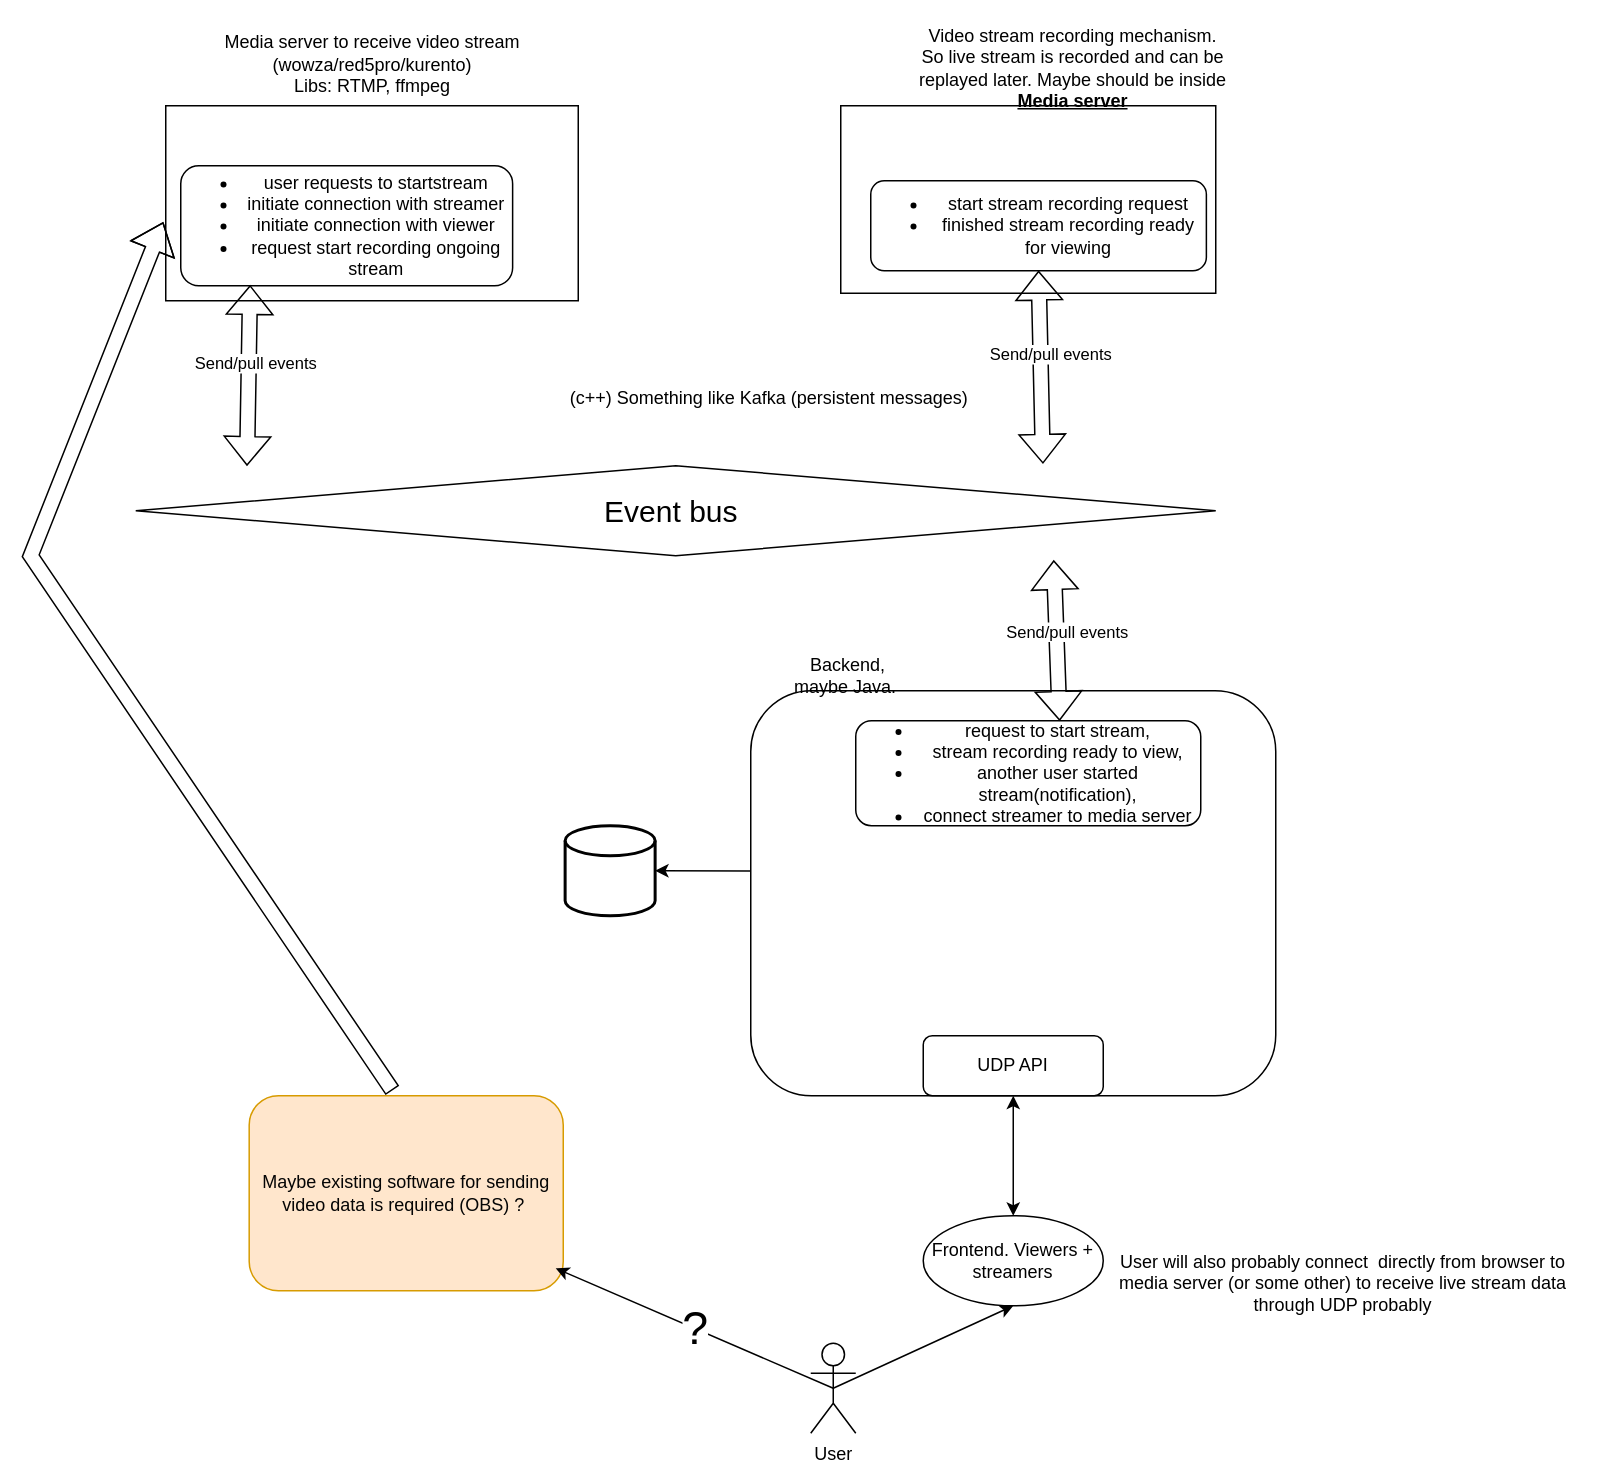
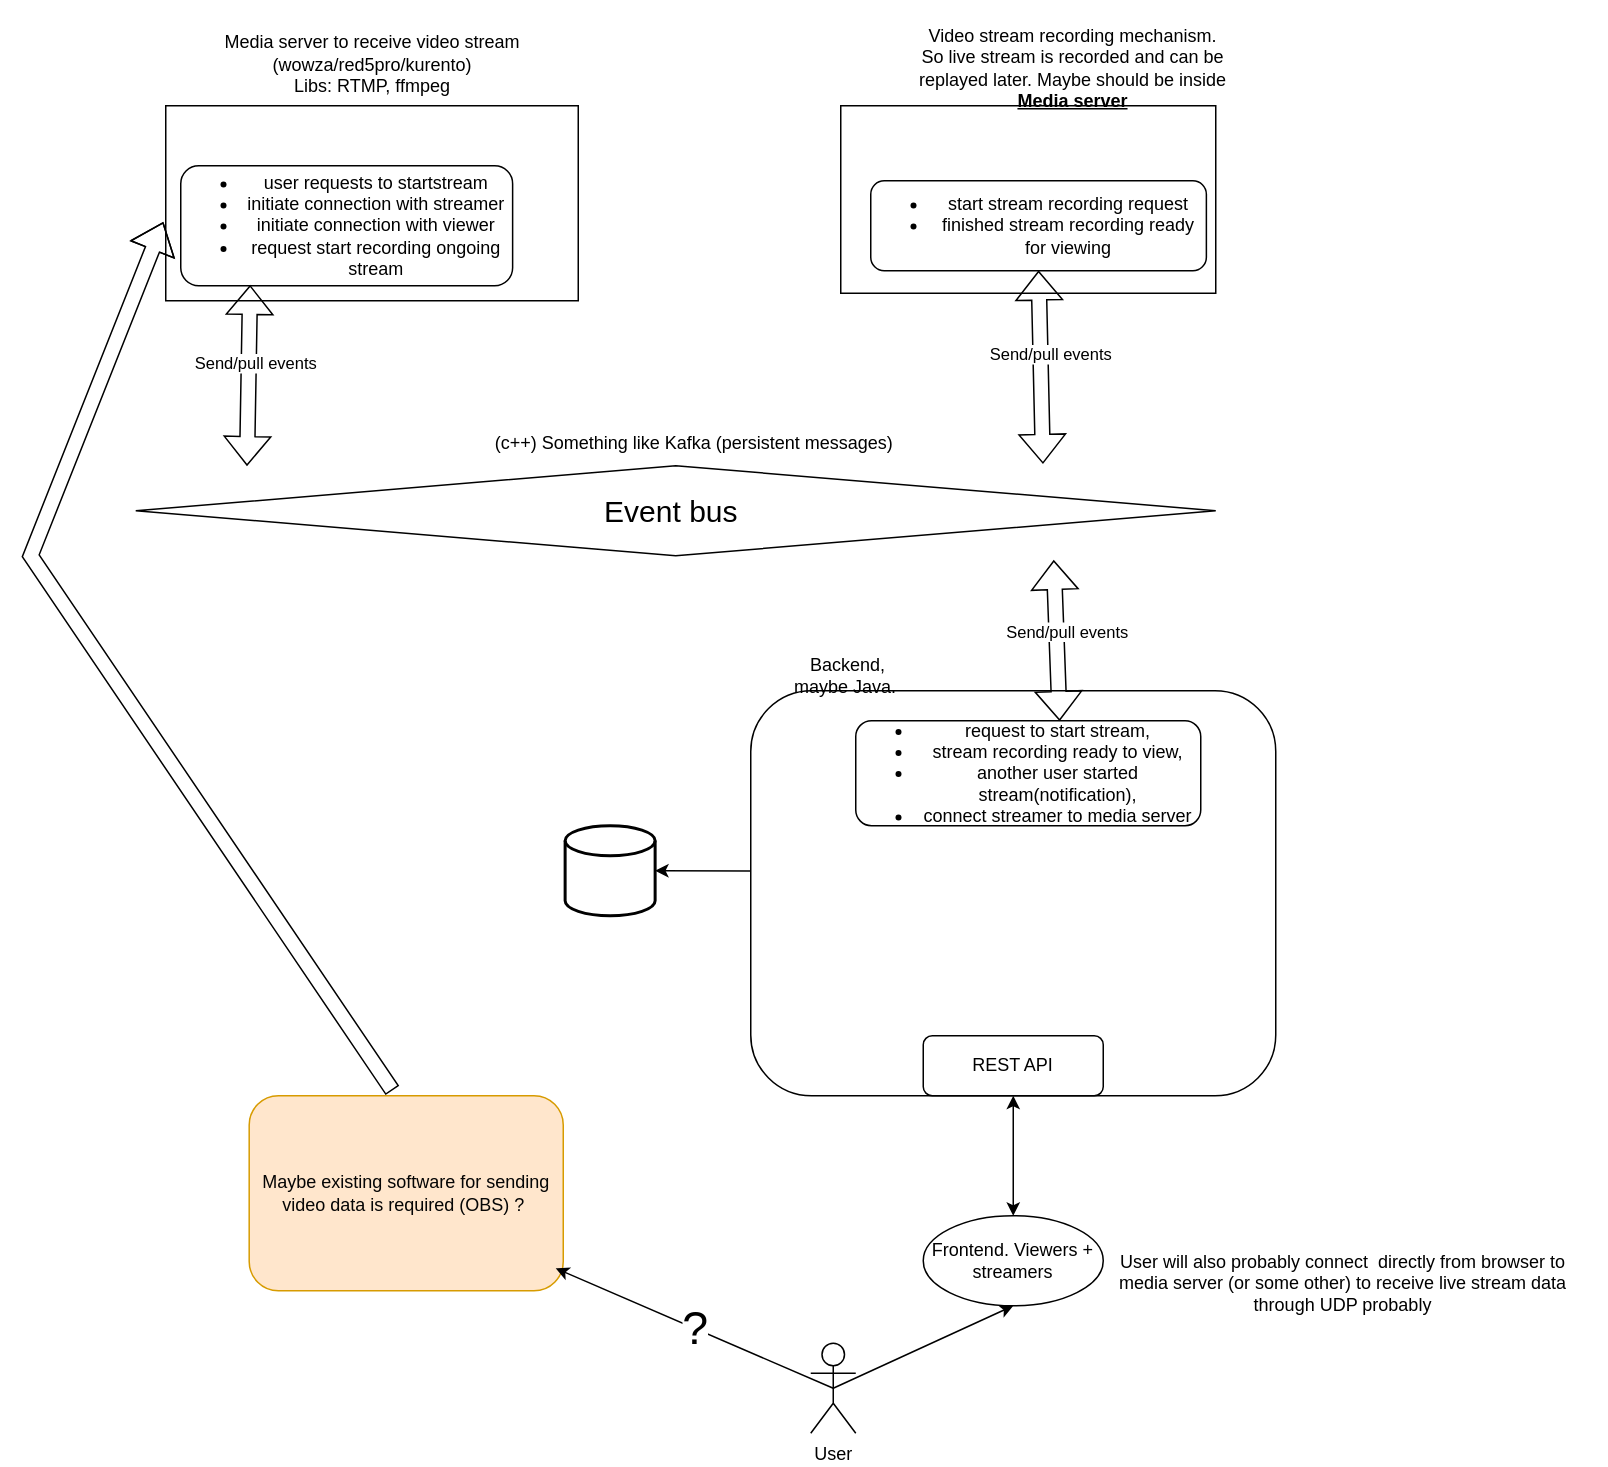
- <mxCell id="25" value="(c++) Something like Kafka (persistent messages)" style="text;html=1;strokeColor=none;fillColor=none;align=center;verticalAlign=middle;whiteSpace=wrap;rounded=0;" parent="1" vertex="1"><mxGeometry x="350" y="250" width="325" height="30" as="geometry" /></mxCell>
+ <mxCell id="25" value="(c++) Something like Kafka (persistent messages)" style="text;html=1;strokeColor=none;fillColor=none;align=center;verticalAlign=middle;whiteSpace=wrap;rounded=0;" parent="1" vertex="1"><mxGeometry x="300" y="280" width="325" height="30" as="geometry" /></mxCell>
- <mxCell id="12" value="UDP API" style="rounded=1;whiteSpace=wrap;html=1;" parent="6" vertex="1"><mxGeometry x="115" y="280" width="120" height="40" as="geometry" /></mxCell>
+ <mxCell id="12" value="REST API" style="rounded=1;whiteSpace=wrap;html=1;" parent="6" vertex="1"><mxGeometry x="115" y="280" width="120" height="40" as="geometry" /></mxCell>
